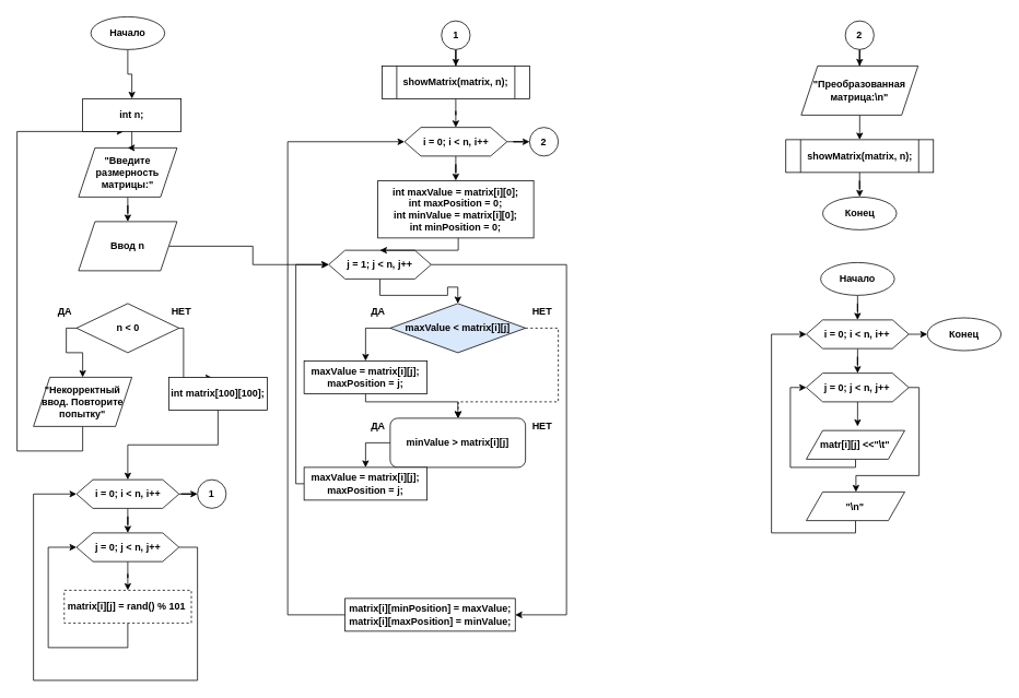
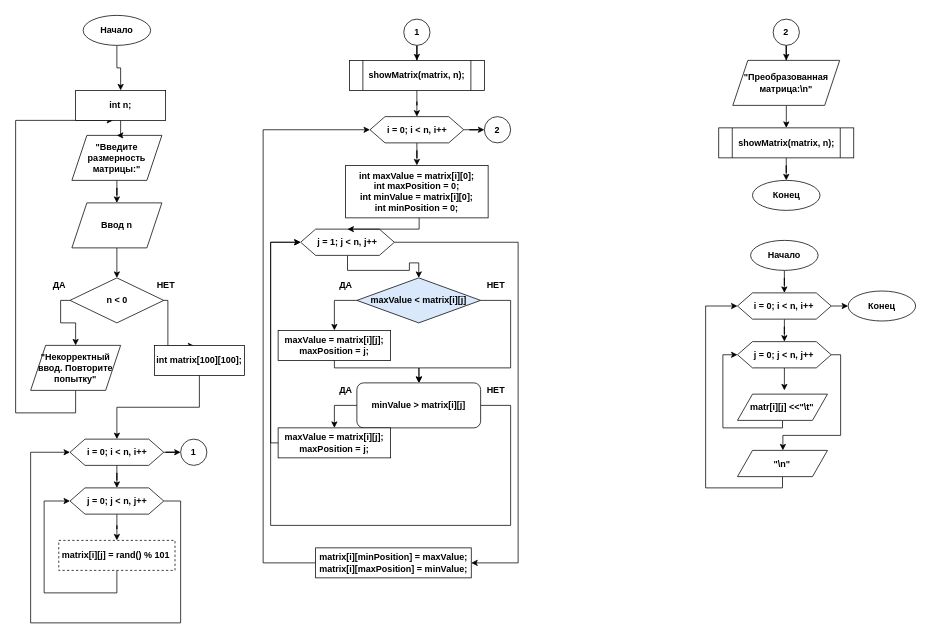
- <mxCell id="7" style="edgeStyle=orthogonalEdgeStyle;rounded=0;orthogonalLoop=1;jettySize=auto;html=1;" edge="1" parent="1" source="8" target="38"><mxGeometry relative="1" as="geometry" /></mxCell>
+ <mxCell id="7" style="edgeStyle=orthogonalEdgeStyle;rounded=0;orthogonalLoop=1;jettySize=auto;html=1;entryX=0.5;entryY=0;entryDx=0;entryDy=0;" edge="1" parent="1" source="8" target="11"><mxGeometry relative="1" as="geometry" /></mxCell>
- <mxCell id="42" style="edgeStyle=orthogonalEdgeStyle;rounded=0;orthogonalLoop=1;jettySize=auto;html=1;dashed=1;" edge="1" parent="1" source="43" target="48"><mxGeometry relative="1" as="geometry"><Array as="points"><mxPoint x="680" y="400" /><mxPoint x="680" y="490" /><mxPoint x="558" y="490" /></Array></mxGeometry></mxCell>
+ <mxCell id="42" style="edgeStyle=orthogonalEdgeStyle;rounded=0;orthogonalLoop=1;jettySize=auto;html=1;" edge="1" parent="1" source="43" target="48"><mxGeometry relative="1" as="geometry"><Array as="points"><mxPoint x="680" y="400" /><mxPoint x="680" y="490" /><mxPoint x="558" y="490" /></Array></mxGeometry></mxCell>
+ <mxCell id="47" style="edgeStyle=orthogonalEdgeStyle;rounded=0;orthogonalLoop=1;jettySize=auto;html=1;entryX=0;entryY=0.5;entryDx=0;entryDy=0;" edge="1" parent="1" source="48" target="38"><mxGeometry relative="1" as="geometry"><Array as="points"><mxPoint x="680" y="540" /><mxPoint x="680" y="700" /><mxPoint x="360" y="700" /><mxPoint x="360" y="323" /></Array></mxGeometry></mxCell>
